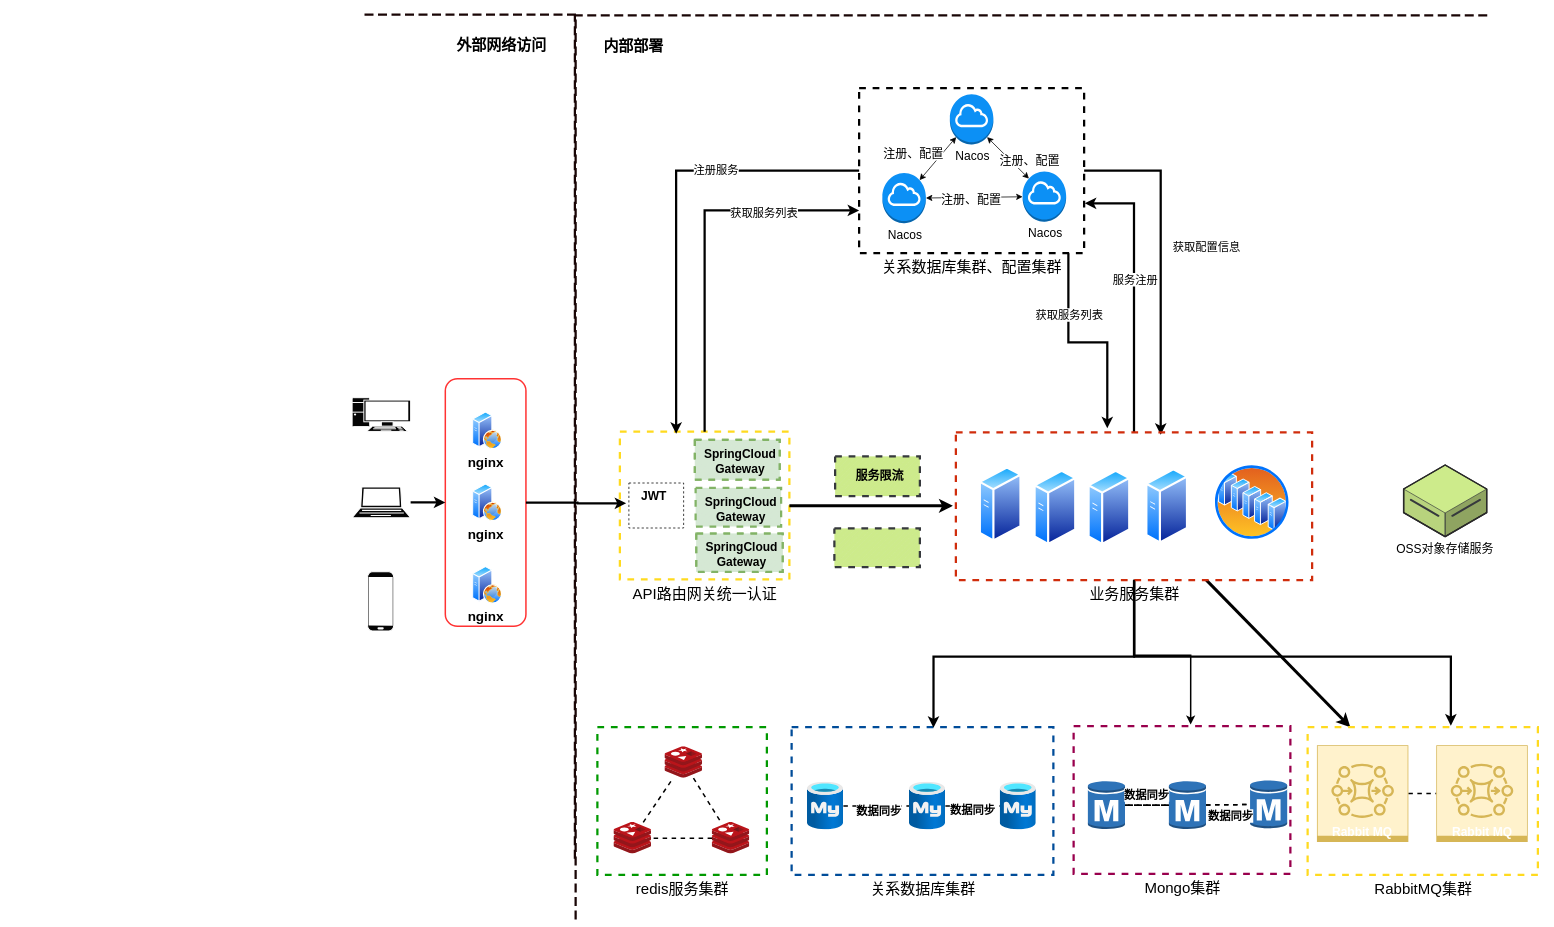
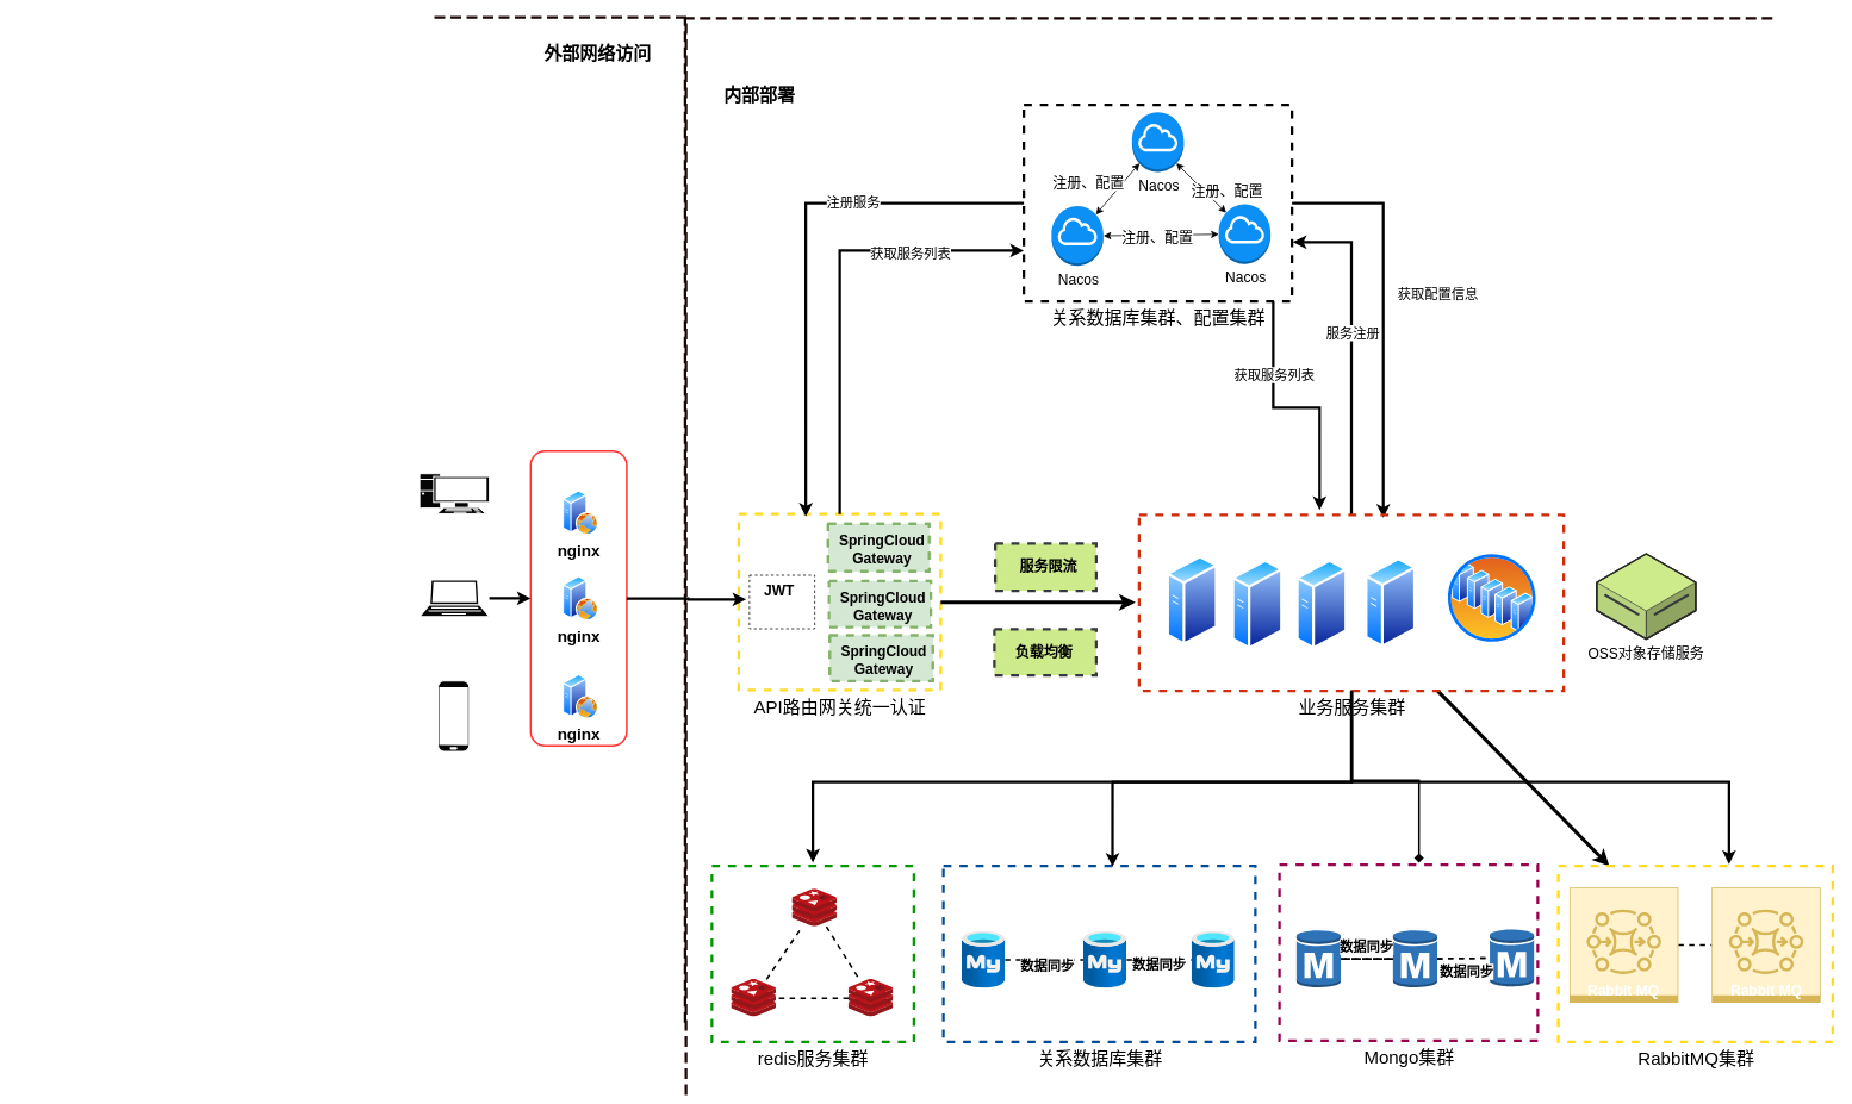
- <mxCell id="4" value="&lt;font color=&quot;#000000&quot;&gt;&lt;span style=&quot;font-size: 20px&quot;&gt;&lt;b&gt;内部部署&lt;/b&gt;&lt;/span&gt;&lt;/font&gt;" style="text;html=1;resizable=0;autosize=1;align=center;verticalAlign=middle;points=[];fillColor=none;strokeColor=none;rounded=0;dashed=1;fontColor=#0066CC;" vertex="1" parent="1"><mxGeometry x="799" y="49" width="90" height="21" as="geometry" /></mxCell>
+ <mxCell id="4" value="&lt;font color=&quot;#000000&quot;&gt;&lt;span style=&quot;font-size: 20px&quot;&gt;&lt;b&gt;内部部署&lt;/b&gt;&lt;/span&gt;&lt;/font&gt;" style="text;html=1;resizable=0;autosize=1;align=center;verticalAlign=middle;points=[];fillColor=none;strokeColor=none;rounded=0;dashed=1;fontColor=#0066CC;" vertex="1" parent="1"><mxGeometry x="804" y="94" width="90" height="21" as="geometry" /></mxCell>
- <mxCell id="59" value="OSS对象存储服务" style="verticalLabelPosition=bottom;html=1;verticalAlign=top;strokeWidth=1;align=center;outlineConnect=0;dashed=0;outlineConnect=0;shape=mxgraph.aws3d.dataServer;strokeColor=#36393d;aspect=fixed;rounded=0;fontSize=16;fillColor=#cdeb8b;" vertex="1" parent="1"><mxGeometry x="1871" y="619.54" width="110.73" height="95.43" as="geometry" /></mxCell>
+ <mxCell id="59" value="OSS对象存储服务" style="verticalLabelPosition=bottom;html=1;verticalAlign=top;strokeWidth=1;align=center;outlineConnect=0;dashed=0;outlineConnect=0;shape=mxgraph.aws3d.dataServer;strokeColor=#36393d;aspect=fixed;rounded=0;fontSize=16;fillColor=#cdeb8b;" vertex="1" parent="1"><mxGeometry x="1786" y="619.54" width="110.73" height="95.43" as="geometry" /></mxCell>
+ <mxCell id="83" value="&lt;font color=&quot;#000000&quot;&gt;&lt;span style=&quot;font-size: 16px&quot;&gt;&lt;b&gt;负载均衡&lt;/b&gt;&lt;/span&gt;&lt;/font&gt;" style="text;html=1;resizable=0;autosize=1;align=center;verticalAlign=middle;points=[];fillColor=none;strokeColor=none;rounded=0;dashed=1;fontColor=#0066CC;" vertex="1" parent="81"><mxGeometry x="18" y="16.247" width="74" height="19" as="geometry" /></mxCell>
+ <mxCell id="108" style="edgeStyle=orthogonalEdgeStyle;rounded=0;orthogonalLoop=1;jettySize=auto;html=1;entryX=0.5;entryY=-0.02;entryDx=0;entryDy=0;entryPerimeter=0;fontSize=16;fontColor=#FFFFFF;startArrow=none;startFill=0;strokeWidth=3;" edge="1" parent="1" source="85" target="92"><mxGeometry x="307" y="-545" as="geometry"><Array as="points"><mxPoint x="1512" y="875" /><mxPoint x="909" y="875" /></Array></mxGeometry></mxCell>
- <mxCell id="110" style="edgeStyle=orthogonalEdgeStyle;rounded=0;orthogonalLoop=1;jettySize=auto;html=1;entryX=0.54;entryY=-0.01;entryDx=0;entryDy=0;entryPerimeter=0;fontSize=16;fontColor=#FFFFFF;startArrow=none;startFill=0;strokeWidth=2;" edge="1" parent="1" source="85" target="114"><mxGeometry x="307" y="-545" as="geometry"><Array as="points"><mxPoint x="1512" y="873" /><mxPoint x="1587" y="873" /></Array></mxGeometry></mxCell>
+ <mxCell id="110" style="edgeStyle=orthogonalEdgeStyle;rounded=0;orthogonalLoop=1;jettySize=auto;html=1;entryX=0.54;entryY=-0.01;entryDx=0;entryDy=0;entryPerimeter=0;fontSize=16;fontColor=#FFFFFF;startArrow=none;startFill=0;strokeWidth=2;endArrow=diamond;" edge="1" parent="1" source="85" target="114"><mxGeometry x="307" y="-545" as="geometry"><Array as="points"><mxPoint x="1512" y="873" /><mxPoint x="1587" y="873" /></Array></mxGeometry></mxCell>
